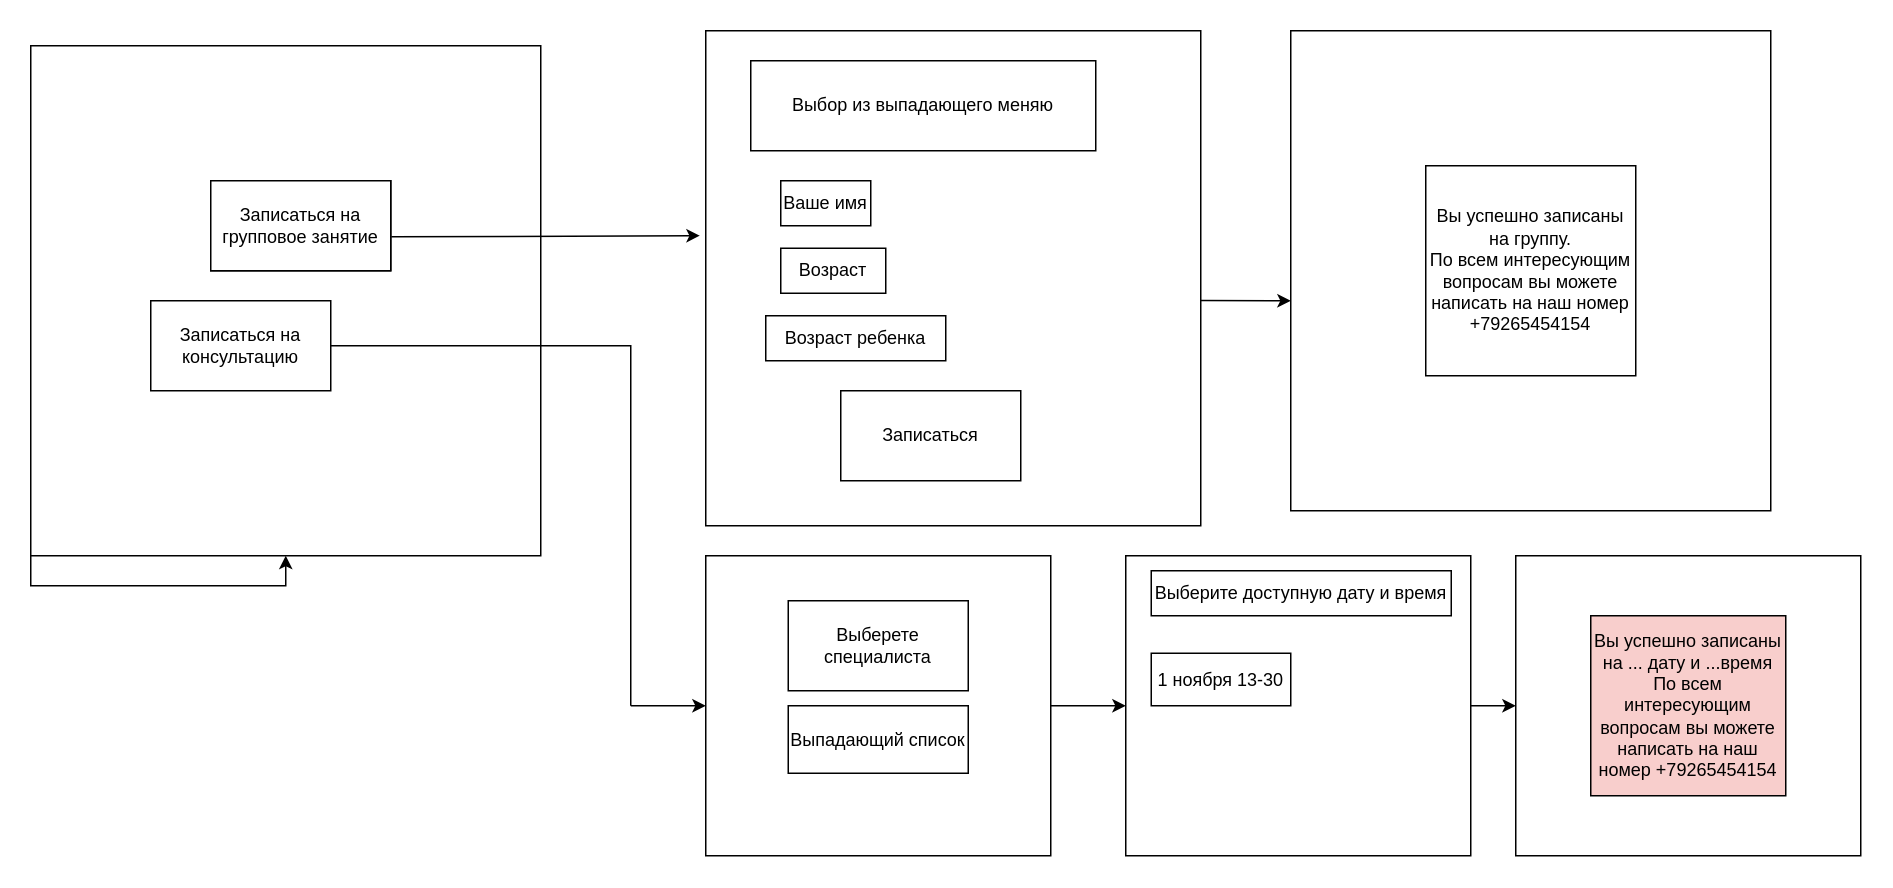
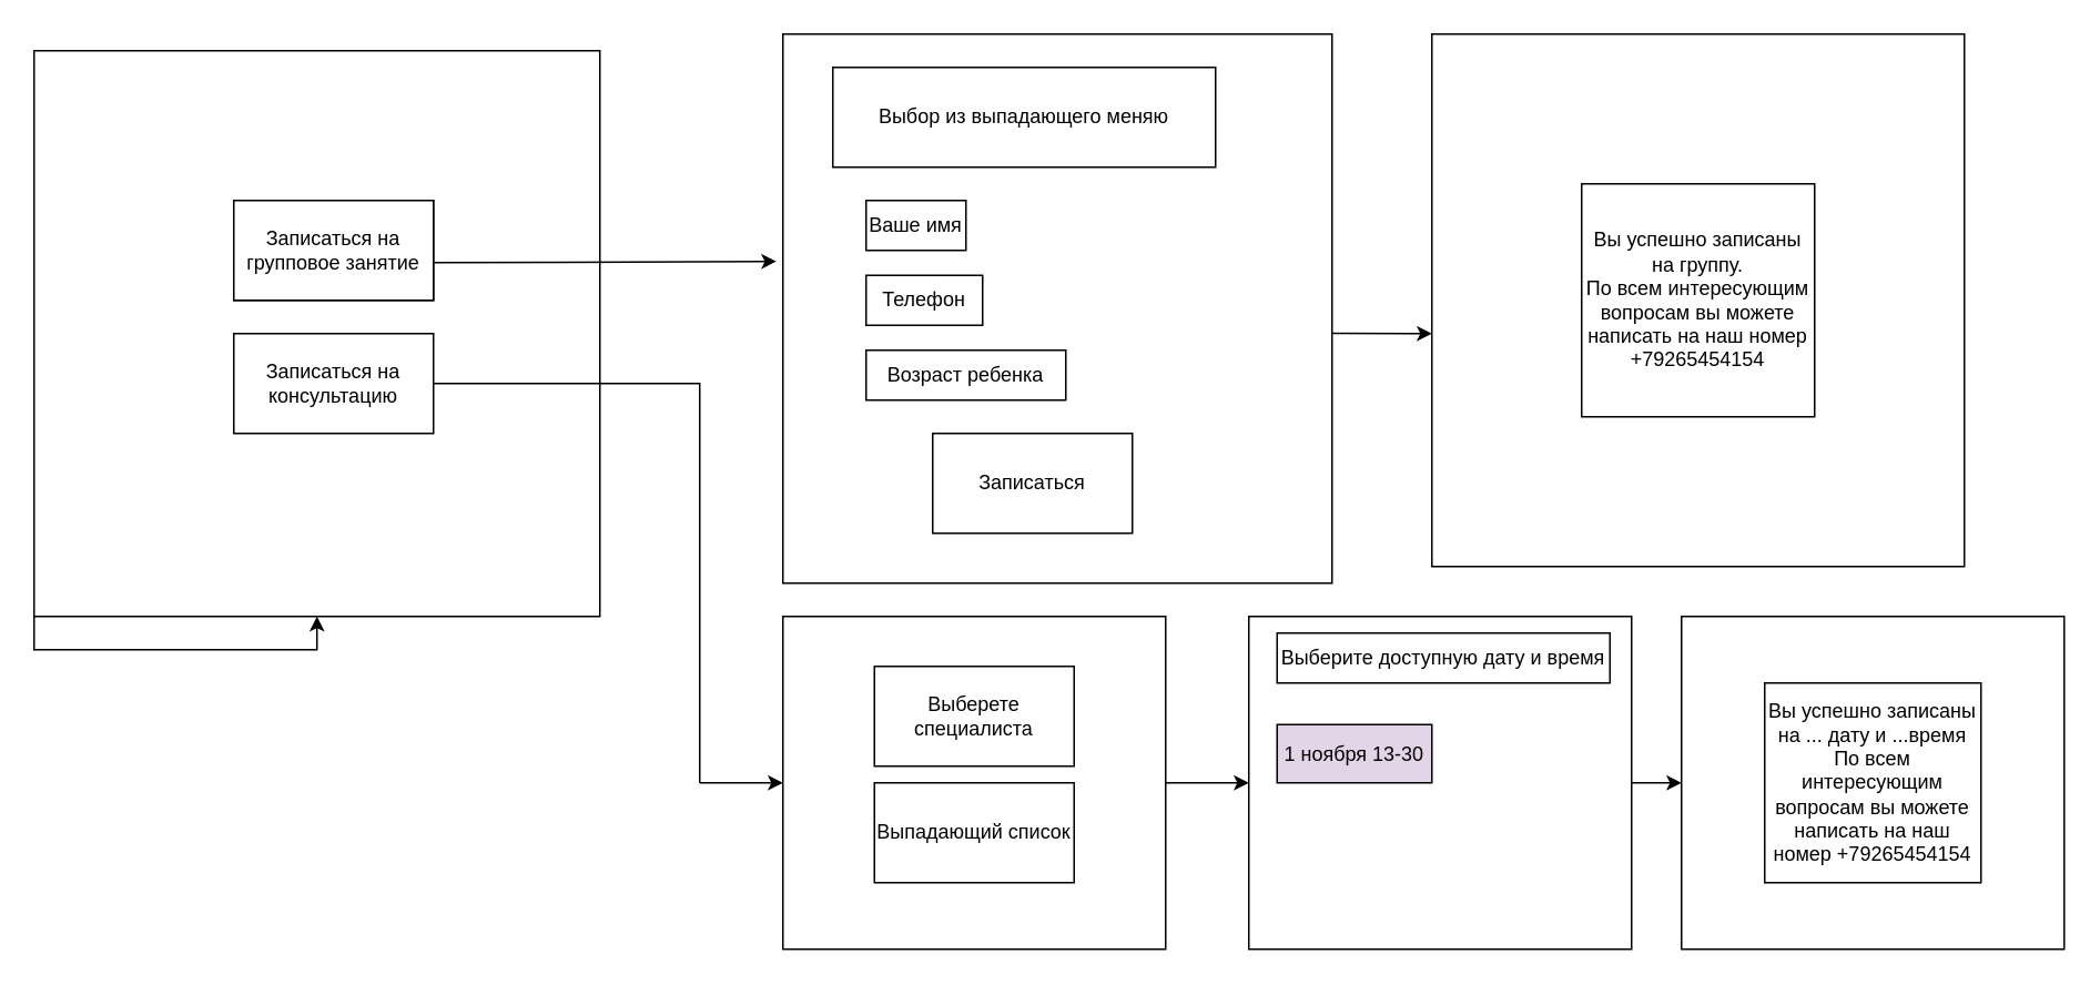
- <mxCell id="10" value="Возраст" style="rounded=0;whiteSpace=wrap;html=1;" parent="1" vertex="1"><mxGeometry x="520" y="165" width="70" height="30" as="geometry" /></mxCell>
+ <mxCell id="10" value="Телефон" style="rounded=0;whiteSpace=wrap;html=1;" parent="1" vertex="1"><mxGeometry x="520" y="165" width="70" height="30" as="geometry" /></mxCell>
- <mxCell id="11" value="Возраст ребенка" style="rounded=0;whiteSpace=wrap;html=1;" parent="1" vertex="1"><mxGeometry x="510" y="210" width="120" height="30" as="geometry" /></mxCell>
+ <mxCell id="11" value="Возраст ребенка" style="rounded=0;whiteSpace=wrap;html=1;" parent="1" vertex="1"><mxGeometry x="520" y="210" width="120" height="30" as="geometry" /></mxCell>
- <mxCell id="3" value="Записаться на консультацию" style="rounded=0;whiteSpace=wrap;html=1;" parent="1" vertex="1"><mxGeometry x="100" y="200" width="120" height="60" as="geometry" /></mxCell>
+ <mxCell id="3" value="Записаться на консультацию" style="rounded=0;whiteSpace=wrap;html=1;" parent="1" vertex="1"><mxGeometry x="140" y="200" width="120" height="60" as="geometry" /></mxCell>
- <mxCell id="25" value="1 ноября 13-30" style="rounded=0;whiteSpace=wrap;html=1;" parent="1" vertex="1"><mxGeometry x="767" y="435" width="93" height="35" as="geometry" /></mxCell>
+ <mxCell id="25" value="1 ноября 13-30" style="rounded=0;whiteSpace=wrap;html=1;fillColor=#e1d5e7;" parent="1" vertex="1"><mxGeometry x="767" y="435" width="93" height="35" as="geometry" /></mxCell>
- <mxCell id="27" value="Вы успешно записаны на ... дату и ...время&lt;div&gt;По всем интересующим вопросам вы можете написать на наш номер +79265454154&lt;br&gt;&lt;/div&gt;" style="rounded=0;whiteSpace=wrap;html=1;fillColor=#f8cecc;" parent="1" vertex="1"><mxGeometry x="1060" y="410" width="130" height="120" as="geometry" /></mxCell>
+ <mxCell id="27" value="Вы успешно записаны на ... дату и ...время&lt;div&gt;По всем интересующим вопросам вы можете написать на наш номер +79265454154&lt;br&gt;&lt;/div&gt;" style="rounded=0;whiteSpace=wrap;html=1;" parent="1" vertex="1"><mxGeometry x="1060" y="410" width="130" height="120" as="geometry" /></mxCell>
- <mxCell id="24" value="Выпадающий список" style="rounded=0;whiteSpace=wrap;html=1;" parent="1" vertex="1"><mxGeometry x="525" y="470" width="120" height="45" as="geometry" /></mxCell>
+ <mxCell id="24" value="Выпадающий список" style="rounded=0;whiteSpace=wrap;html=1;" parent="1" vertex="1"><mxGeometry x="525" y="470" width="120" height="60" as="geometry" /></mxCell>
